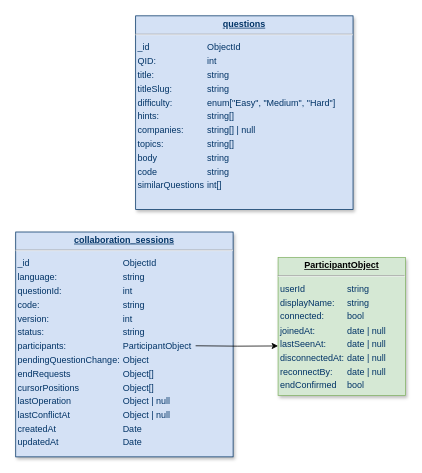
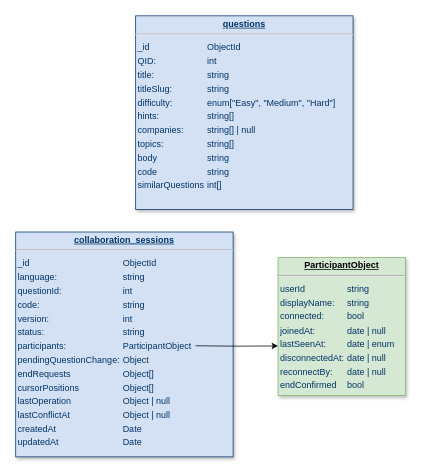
- <mxCell id="5" value="&lt;p style=&quot;margin: 0px; margin-top: 4px; text-align: center; text-decoration: underline;&quot;&gt;&lt;b&gt;ParticipantObject&lt;/b&gt;&lt;/p&gt;&lt;hr&gt;&lt;table style=&quot;background-color: transparent; color: light-dark(rgb(0, 51, 102), rgb(161, 205, 249));&quot;&gt;&lt;tbody&gt;&lt;tr&gt;&lt;td&gt;userId&lt;/td&gt;&lt;td&gt;string&lt;/td&gt;&lt;/tr&gt;&lt;tr&gt;&lt;td&gt;displayName:&lt;/td&gt;&lt;td&gt;string&lt;/td&gt;&lt;/tr&gt;&lt;tr&gt;&lt;td&gt;connected:&lt;/td&gt;&lt;td&gt;bool&lt;/td&gt;&lt;/tr&gt;&lt;tr&gt;&lt;td&gt;joinedAt:&lt;/td&gt;&lt;td&gt;date | null&lt;/td&gt;&lt;/tr&gt;&lt;tr&gt;&lt;td&gt;lastSeenAt:&lt;/td&gt;&lt;td&gt;date | null&lt;/td&gt;&lt;/tr&gt;&lt;tr&gt;&lt;td&gt;disconnectedAt:&lt;/td&gt;&lt;td&gt;date | null&lt;/td&gt;&lt;/tr&gt;&lt;tr&gt;&lt;td&gt;reconnectBy:&lt;/td&gt;&lt;td&gt;date | null&lt;/td&gt;&lt;/tr&gt;&lt;tr&gt;&lt;td&gt;endConfirmed&lt;/td&gt;&lt;td&gt;bool&lt;/td&gt;&lt;/tr&gt;&lt;tr&gt;&lt;td&gt;&lt;br&gt;&lt;/td&gt;&lt;td&gt;&lt;/td&gt;&lt;/tr&gt;&lt;/tbody&gt;&lt;/table&gt;&lt;br&gt;&lt;p&gt;&lt;/p&gt;" style="verticalAlign=top;align=left;overflow=fill;fontSize=12;fontFamily=Helvetica;html=1;strokeColor=#82b366;shadow=1;fillColor=#d5e8d4;" parent="1" vertex="1"><mxGeometry x="370" y="343" width="170" height="184" as="geometry" /></mxCell>
+ <mxCell id="5" value="&lt;p style=&quot;margin: 0px; margin-top: 4px; text-align: center; text-decoration: underline;&quot;&gt;&lt;b&gt;ParticipantObject&lt;/b&gt;&lt;/p&gt;&lt;hr&gt;&lt;table style=&quot;background-color: transparent; color: light-dark(rgb(0, 51, 102), rgb(161, 205, 249));&quot;&gt;&lt;tbody&gt;&lt;tr&gt;&lt;td&gt;userId&lt;/td&gt;&lt;td&gt;string&lt;/td&gt;&lt;/tr&gt;&lt;tr&gt;&lt;td&gt;displayName:&lt;/td&gt;&lt;td&gt;string&lt;/td&gt;&lt;/tr&gt;&lt;tr&gt;&lt;td&gt;connected:&lt;/td&gt;&lt;td&gt;bool&lt;/td&gt;&lt;/tr&gt;&lt;tr&gt;&lt;td&gt;joinedAt:&lt;/td&gt;&lt;td&gt;date | null&lt;/td&gt;&lt;/tr&gt;&lt;tr&gt;&lt;td&gt;lastSeenAt:&lt;/td&gt;&lt;td&gt;date | enum&lt;/td&gt;&lt;/tr&gt;&lt;tr&gt;&lt;td&gt;disconnectedAt:&lt;/td&gt;&lt;td&gt;date | null&lt;/td&gt;&lt;/tr&gt;&lt;tr&gt;&lt;td&gt;reconnectBy:&lt;/td&gt;&lt;td&gt;date | null&lt;/td&gt;&lt;/tr&gt;&lt;tr&gt;&lt;td&gt;endConfirmed&lt;/td&gt;&lt;td&gt;bool&lt;/td&gt;&lt;/tr&gt;&lt;tr&gt;&lt;td&gt;&lt;br&gt;&lt;/td&gt;&lt;td&gt;&lt;/td&gt;&lt;/tr&gt;&lt;/tbody&gt;&lt;/table&gt;&lt;br&gt;&lt;p&gt;&lt;/p&gt;" style="verticalAlign=top;align=left;overflow=fill;fontSize=12;fontFamily=Helvetica;html=1;strokeColor=#82b366;shadow=1;fillColor=#d5e8d4;" parent="1" vertex="1"><mxGeometry x="370" y="343" width="170" height="184" as="geometry" /></mxCell>
